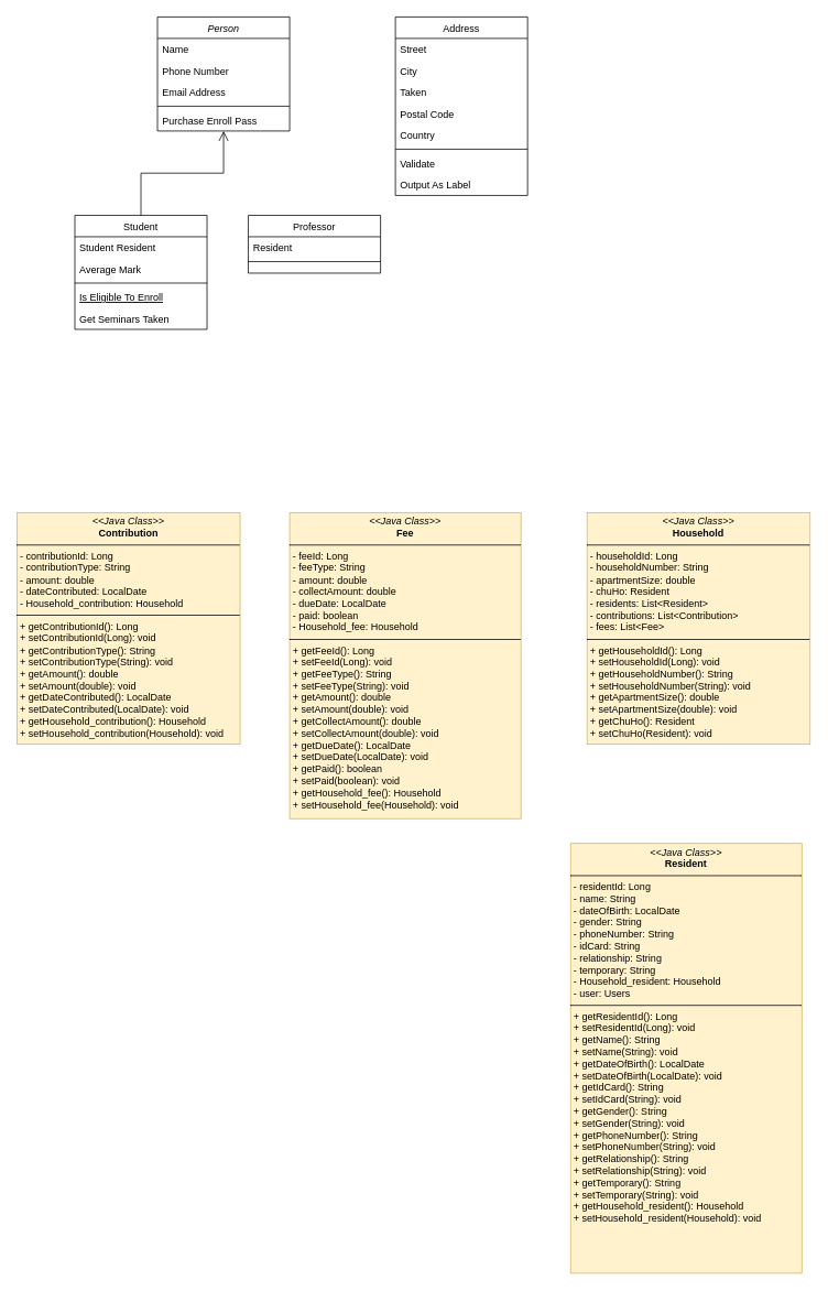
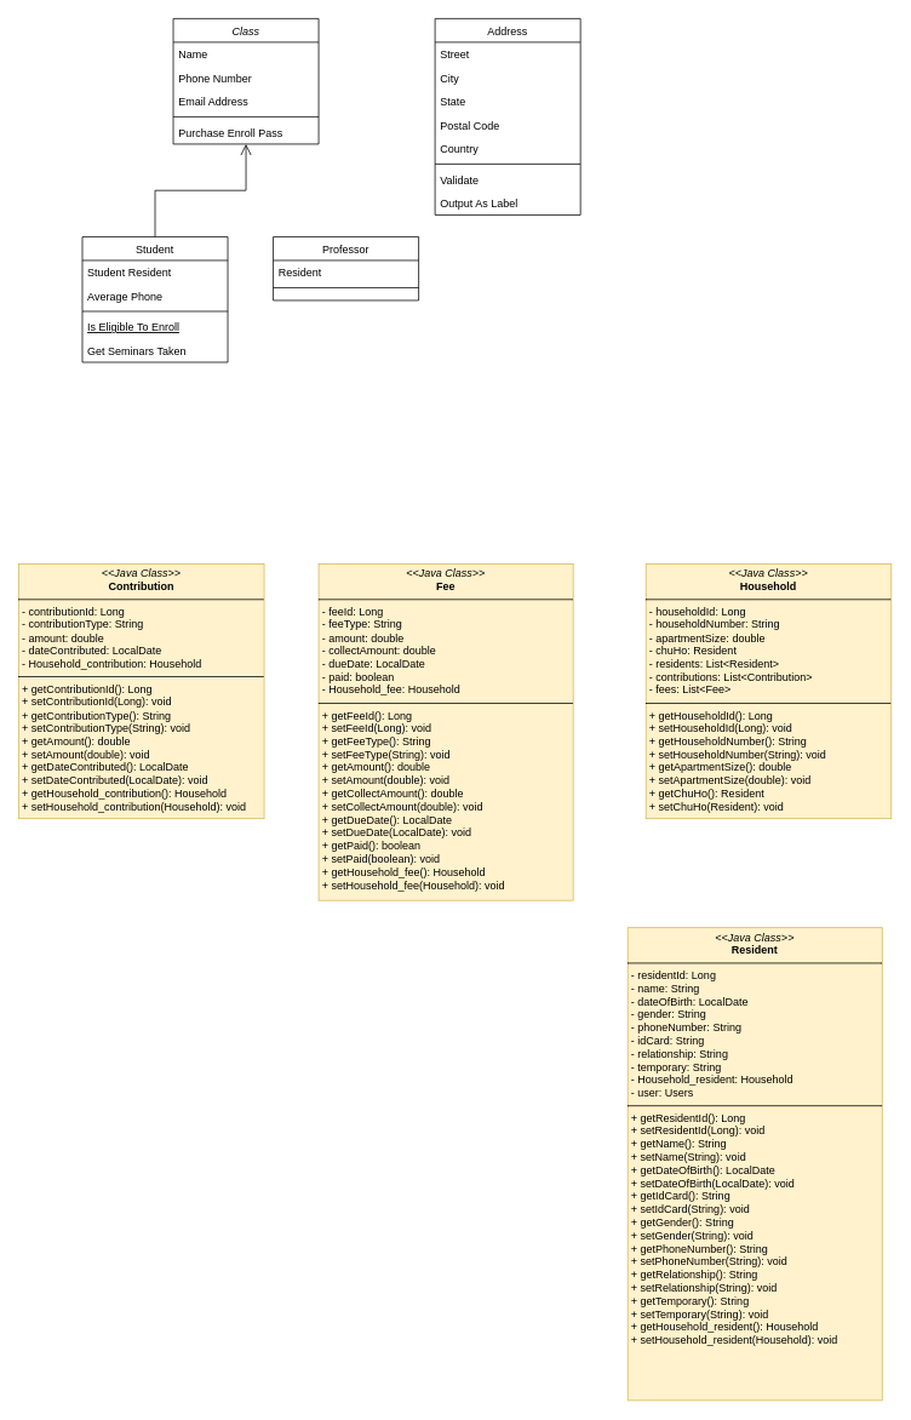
- <mxCell id="2" value="Person" style="swimlane;fontStyle=2;align=center;verticalAlign=top;childLayout=stackLayout;horizontal=1;startSize=26;horizontalStack=0;resizeParent=1;resizeLast=0;collapsible=1;marginBottom=0;rounded=0;shadow=0;strokeWidth=1;" parent="1" vertex="1"><mxGeometry x="190" y="20" width="160" height="138" as="geometry"><mxRectangle x="220" y="120" width="160" height="26" as="alternateBounds" /></mxGeometry></mxCell>
+ <mxCell id="2" value="Class" style="swimlane;fontStyle=2;align=center;verticalAlign=top;childLayout=stackLayout;horizontal=1;startSize=26;horizontalStack=0;resizeParent=1;resizeLast=0;collapsible=1;marginBottom=0;rounded=0;shadow=0;strokeWidth=1;" parent="1" vertex="1"><mxGeometry x="190" y="20" width="160" height="138" as="geometry"><mxRectangle x="220" y="120" width="160" height="26" as="alternateBounds" /></mxGeometry></mxCell>
- <mxCell id="21" value="Taken" style="text;align=left;verticalAlign=top;spacingLeft=4;spacingRight=4;overflow=hidden;rotatable=0;points=[[0,0.5],[1,0.5]];portConstraint=eastwest;rounded=0;shadow=0;html=0;" parent="18" vertex="1"><mxGeometry y="78" width="160" height="26" as="geometry" /></mxCell>
+ <mxCell id="21" value="State" style="text;align=left;verticalAlign=top;spacingLeft=4;spacingRight=4;overflow=hidden;rotatable=0;points=[[0,0.5],[1,0.5]];portConstraint=eastwest;rounded=0;shadow=0;html=0;" parent="18" vertex="1"><mxGeometry y="78" width="160" height="26" as="geometry" /></mxCell>
- <mxCell id="10" value="Average Mark" style="text;align=left;verticalAlign=top;spacingLeft=4;spacingRight=4;overflow=hidden;rotatable=0;points=[[0,0.5],[1,0.5]];portConstraint=eastwest;rounded=0;shadow=0;html=0;" parent="8" vertex="1"><mxGeometry y="52" width="160" height="26" as="geometry" /></mxCell>
+ <mxCell id="10" value="Average Phone" style="text;align=left;verticalAlign=top;spacingLeft=4;spacingRight=4;overflow=hidden;rotatable=0;points=[[0,0.5],[1,0.5]];portConstraint=eastwest;rounded=0;shadow=0;html=0;" parent="8" vertex="1"><mxGeometry y="52" width="160" height="26" as="geometry" /></mxCell>
